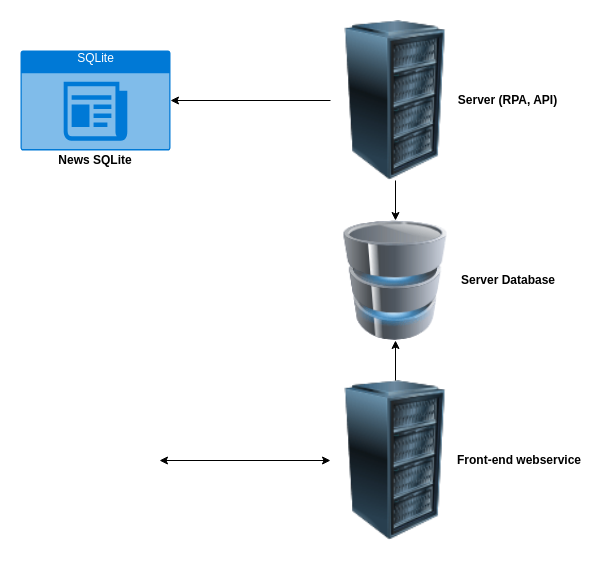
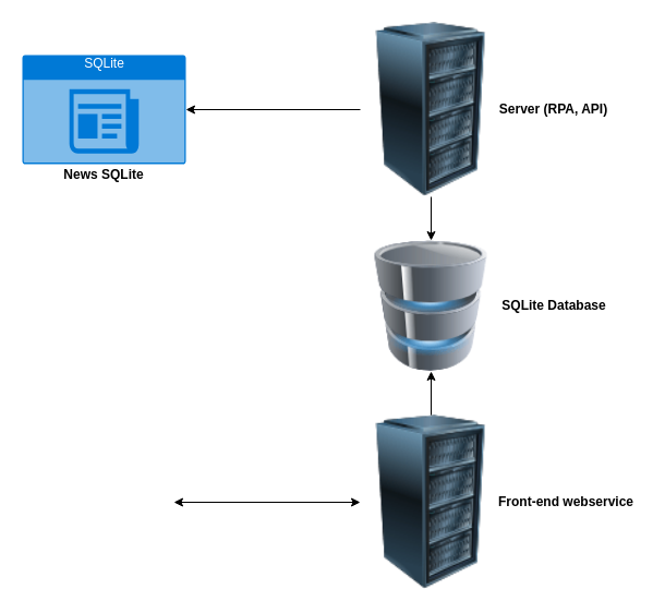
- <mxCell id="12" value="&lt;b&gt;Server Database&lt;/b&gt;" style="text;html=1;strokeColor=none;fillColor=none;align=center;verticalAlign=middle;whiteSpace=wrap;rounded=0;" vertex="1" parent="1"><mxGeometry x="442.5" y="270" width="130" height="20" as="geometry" /></mxCell>
+ <mxCell id="12" value="&lt;b&gt;SQLite Database&lt;/b&gt;" style="text;html=1;strokeColor=none;fillColor=none;align=center;verticalAlign=middle;whiteSpace=wrap;rounded=0;" vertex="1" parent="1"><mxGeometry x="442.5" y="270" width="130" height="20" as="geometry" /></mxCell>
